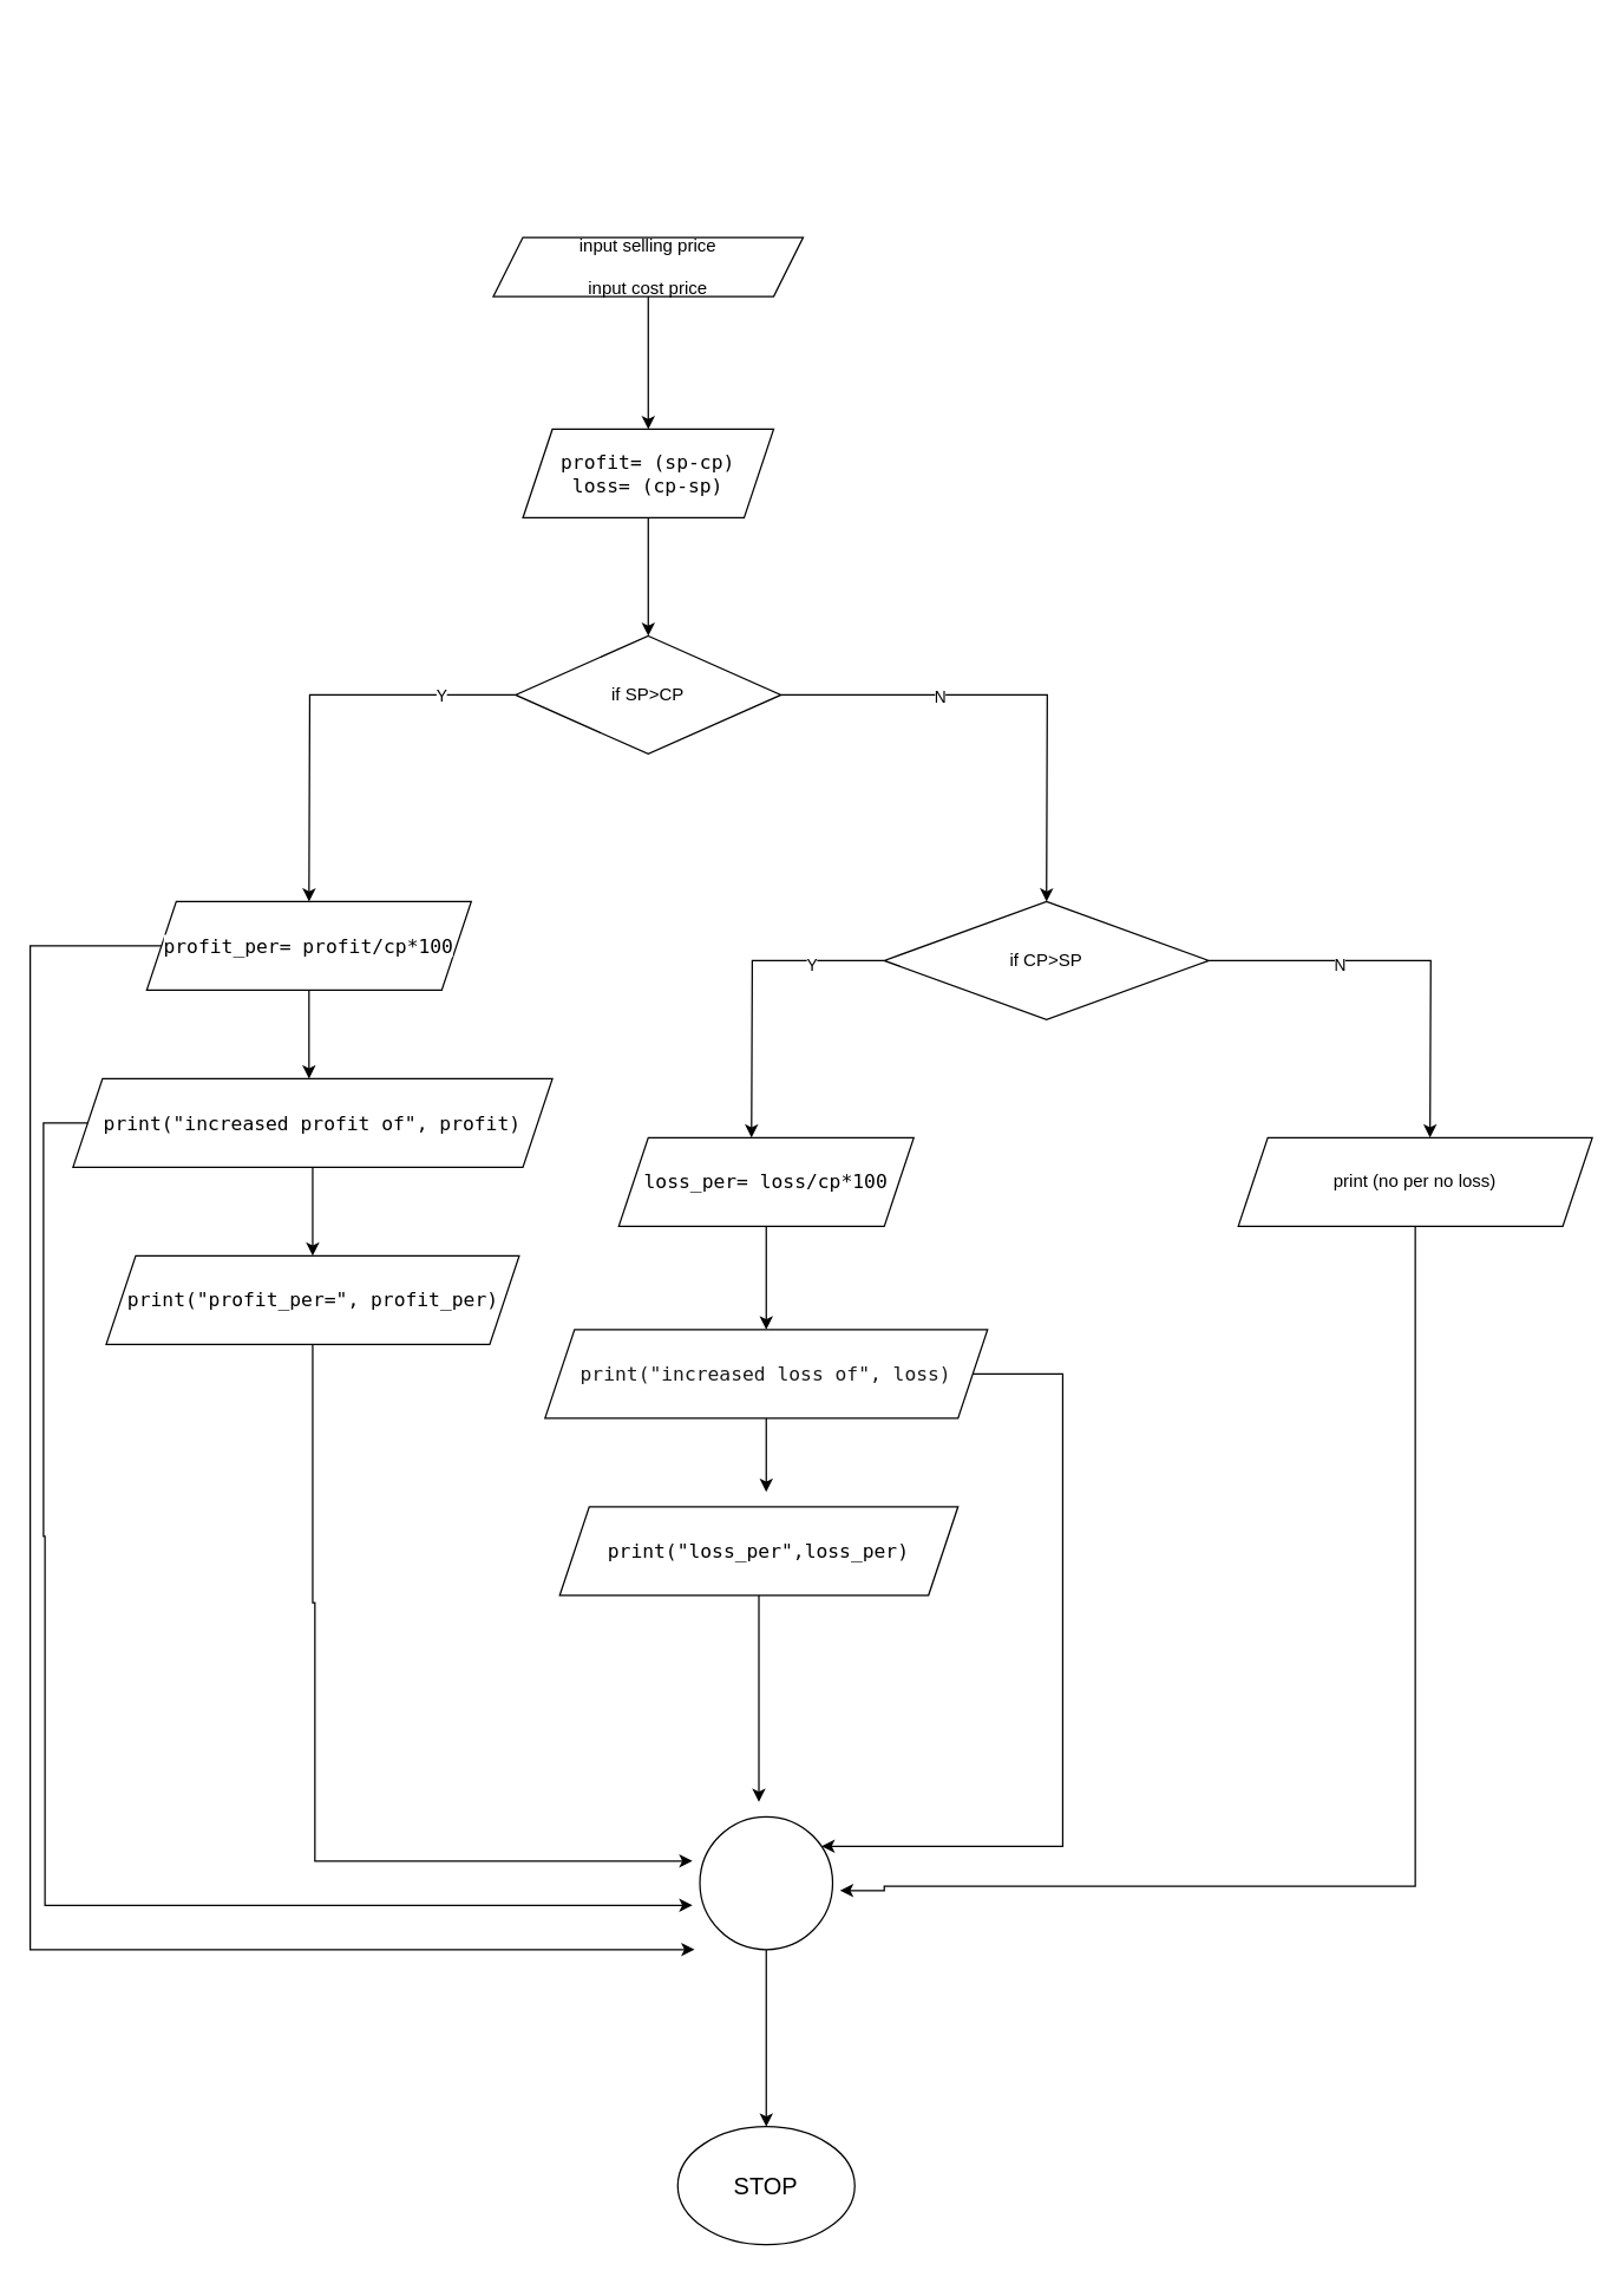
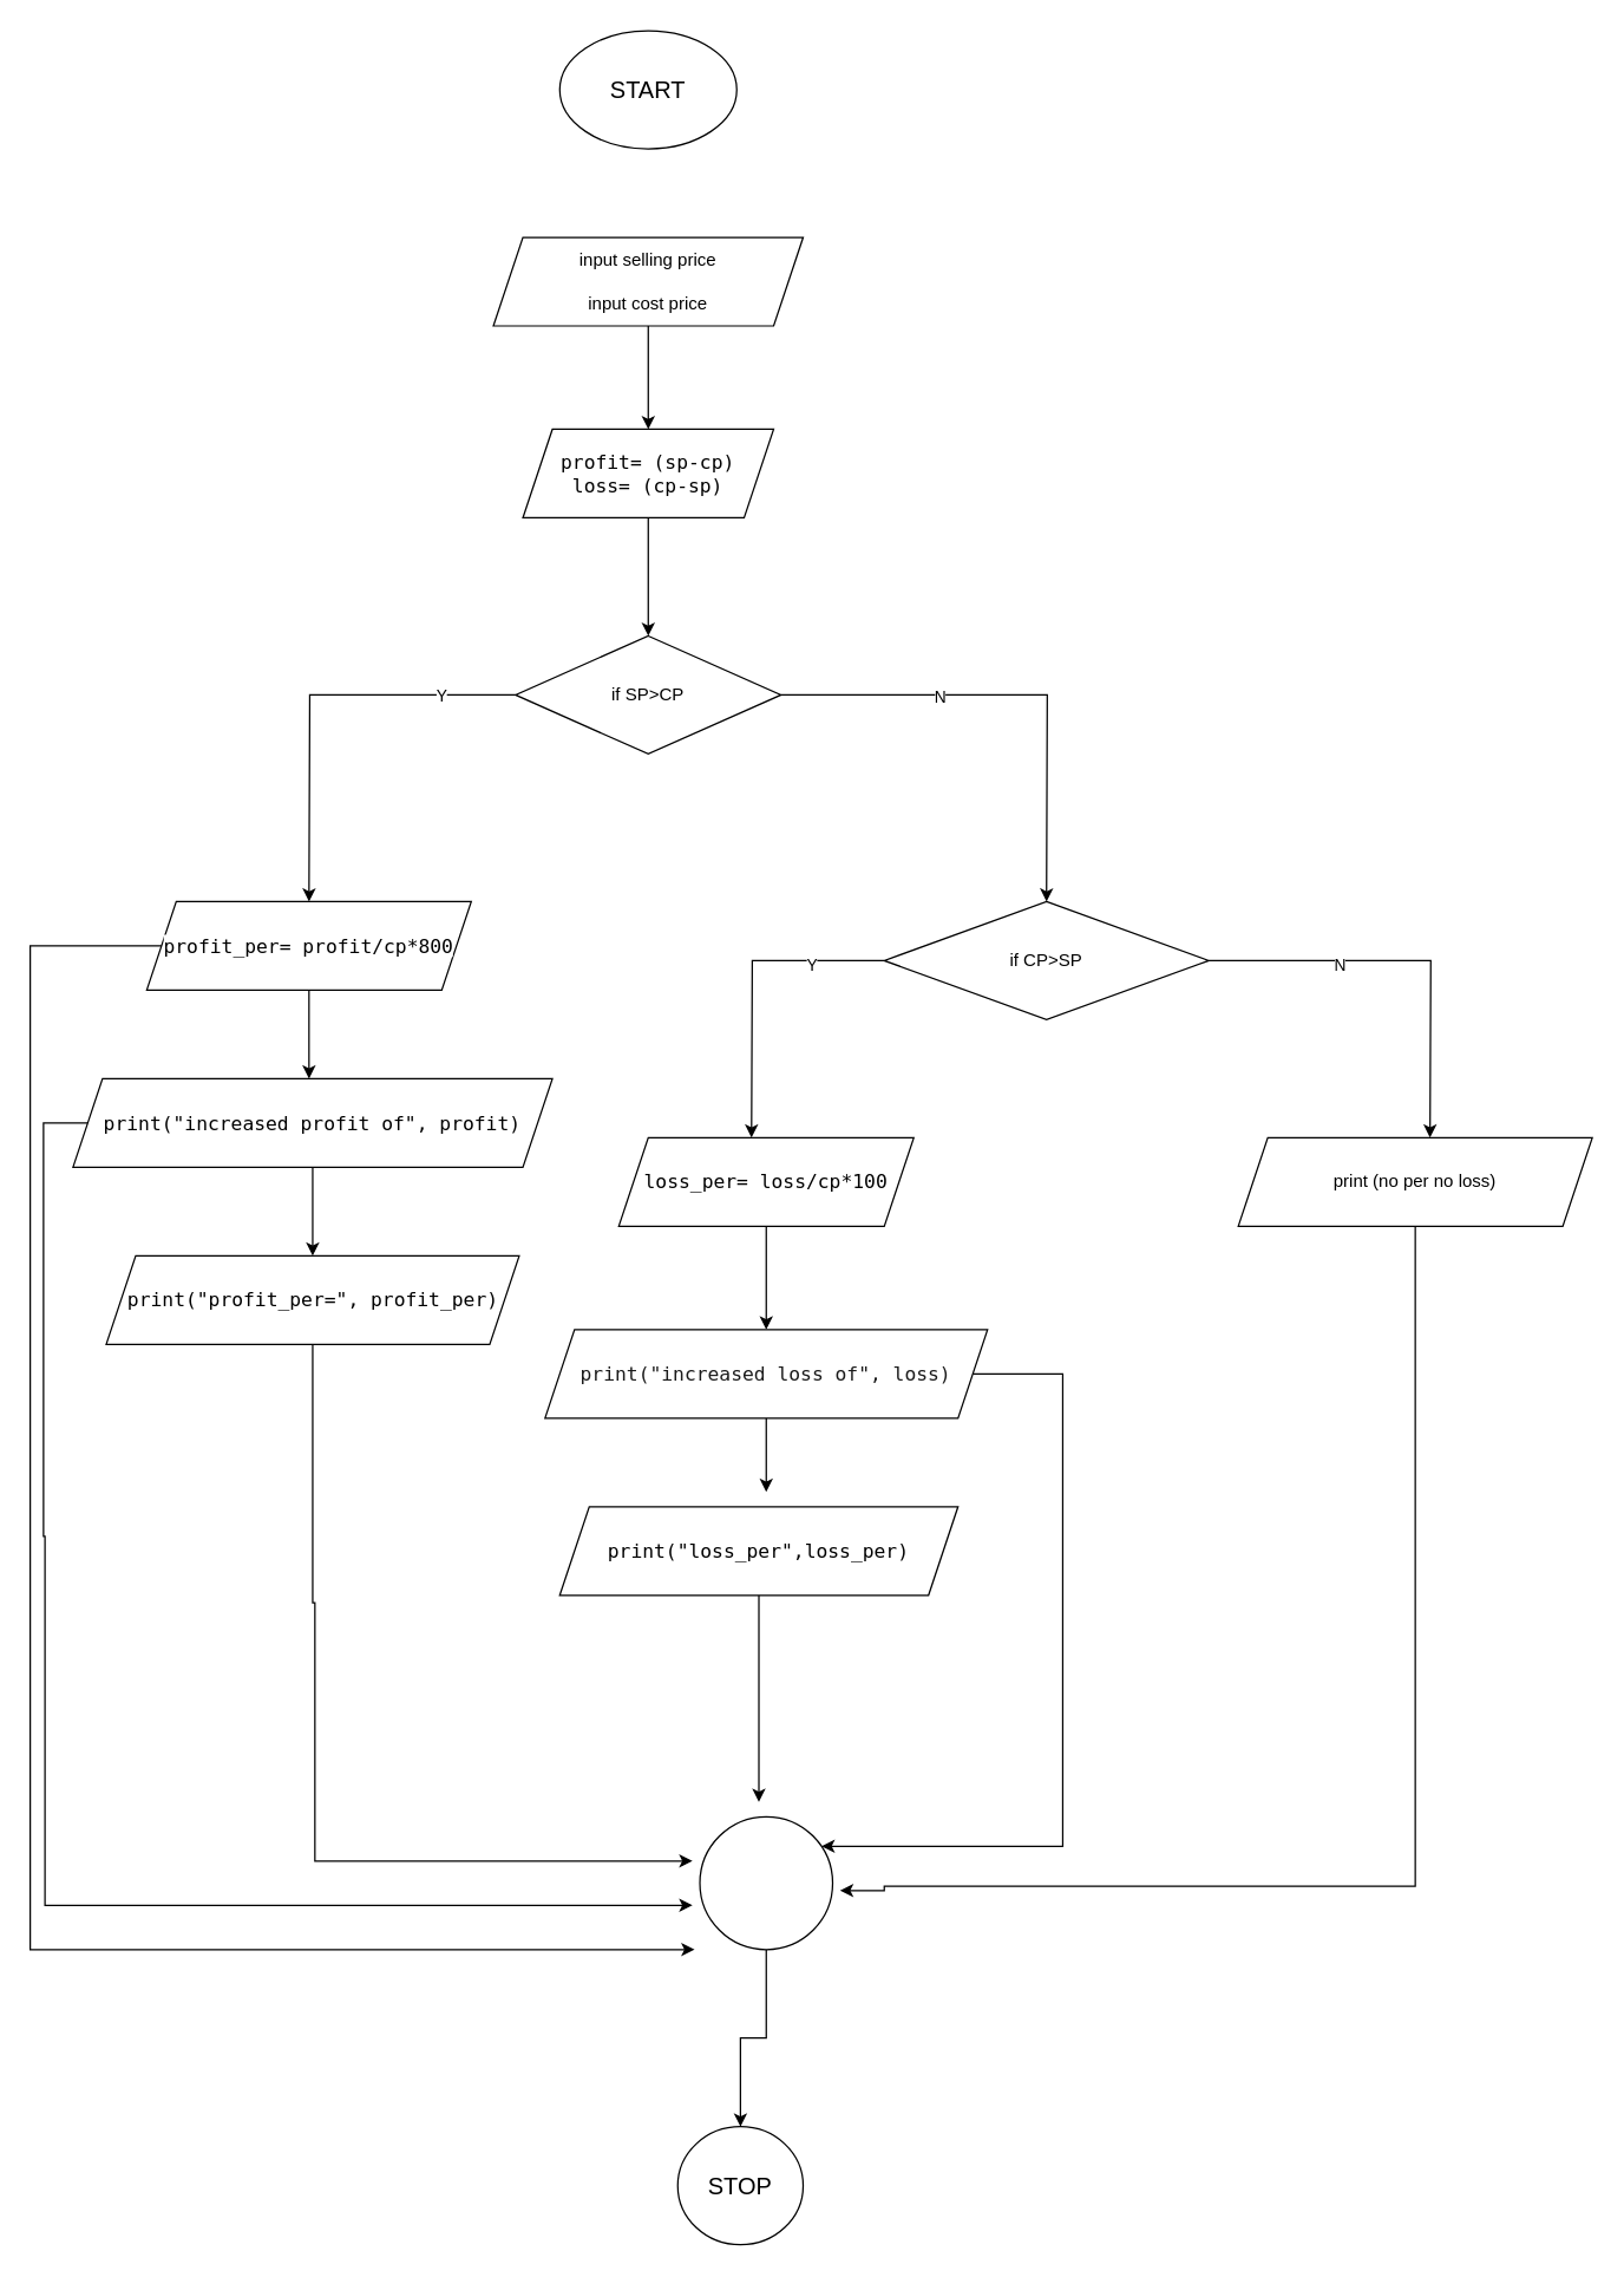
+ <mxCell id="2" value="&lt;font size=&quot;3&quot;&gt;START&lt;/font&gt;" style="ellipse;whiteSpace=wrap;html=1;" vertex="1" parent="1"><mxGeometry x="379" y="20" width="120" height="80" as="geometry" /></mxCell>
- <mxCell id="4" value="input selling price&lt;div&gt;&lt;br&gt;&lt;div&gt;input cost price&lt;/div&gt;&lt;/div&gt;" style="shape=parallelogram;perimeter=parallelogramPerimeter;whiteSpace=wrap;html=1;fixedSize=1;" vertex="1" parent="1"><mxGeometry x="334" y="160" width="210" height="40" as="geometry" /></mxCell>
+ <mxCell id="4" value="input selling price&lt;div&gt;&lt;br&gt;&lt;div&gt;input cost price&lt;/div&gt;&lt;/div&gt;" style="shape=parallelogram;perimeter=parallelogramPerimeter;whiteSpace=wrap;html=1;fixedSize=1;" vertex="1" parent="1"><mxGeometry x="334" y="160" width="210" height="60" as="geometry" /></mxCell>
- <mxCell id="14" value="&lt;div style=&quot;&quot;&gt;&lt;pre style=&quot;font-family: &amp;quot;JetBrains Mono&amp;quot;, monospace; font-size: 9.8pt;&quot;&gt;&lt;span style=&quot;background-color: rgb(255, 255, 255);&quot;&gt;profit_per= profit/cp*100&lt;/span&gt;&lt;font style=&quot;background-color: rgb(30, 31, 34);&quot; color=&quot;#2aacb8&quot;&gt;&lt;br&gt;&lt;/font&gt;&lt;/pre&gt;&lt;/div&gt;" style="shape=parallelogram;perimeter=parallelogramPerimeter;whiteSpace=wrap;html=1;fixedSize=1;" vertex="1" parent="1"><mxGeometry x="99" y="610" width="220" height="60" as="geometry" /></mxCell>
+ <mxCell id="14" value="&lt;div style=&quot;&quot;&gt;&lt;pre style=&quot;font-family: &amp;quot;JetBrains Mono&amp;quot;, monospace; font-size: 9.8pt;&quot;&gt;&lt;span style=&quot;background-color: rgb(255, 255, 255);&quot;&gt;profit_per= profit/cp*800&lt;/span&gt;&lt;font style=&quot;background-color: rgb(30, 31, 34);&quot; color=&quot;#2aacb8&quot;&gt;&lt;br&gt;&lt;/font&gt;&lt;/pre&gt;&lt;/div&gt;" style="shape=parallelogram;perimeter=parallelogramPerimeter;whiteSpace=wrap;html=1;fixedSize=1;" vertex="1" parent="1"><mxGeometry x="99" y="610" width="220" height="60" as="geometry" /></mxCell>
- <mxCell id="36" value="&lt;font size=&quot;3&quot;&gt;STOP&lt;/font&gt;" style="ellipse;whiteSpace=wrap;html=1;" vertex="1" parent="1"><mxGeometry x="459" y="1440" width="120" height="80" as="geometry" /></mxCell>
+ <mxCell id="36" value="&lt;font size=&quot;3&quot;&gt;STOP&lt;/font&gt;" style="ellipse;whiteSpace=wrap;html=1;" vertex="1" parent="1"><mxGeometry x="459" y="1440" width="85" height="80" as="geometry" /></mxCell>
